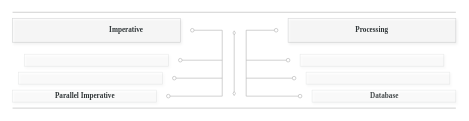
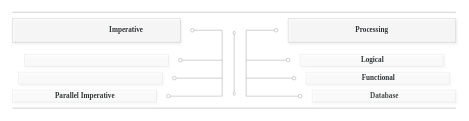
+ <mxCell id="9" value="Logical" style="text;html=1;strokeColor=none;fillColor=none;align=center;verticalAlign=middle;whiteSpace=wrap;rounded=0;fontFamily=Fira Code;fontSource=https%3A%2F%2Ffonts.googleapis.com%2Fcss2%3Ffamily%3DFira%2BCode%3Awght%40300%26display%3Dswap';fontColor=#2F3537;fontStyle=1" vertex="1" parent="1"><mxGeometry x="502" y="90" width="238" height="20" as="geometry" /></mxCell>
+ <mxCell id="8" value="Functional" style="text;html=1;strokeColor=none;fillColor=none;align=center;verticalAlign=middle;whiteSpace=wrap;rounded=0;fontFamily=Fira Code;fontSource=https%3A%2F%2Ffonts.googleapis.com%2Fcss2%3Ffamily%3DFira%2BCode%3Awght%40300%26display%3Dswap';fontColor=#2F3537;fontStyle=1" vertex="1" parent="1"><mxGeometry x="512" y="120" width="238" height="20" as="geometry" /></mxCell>
